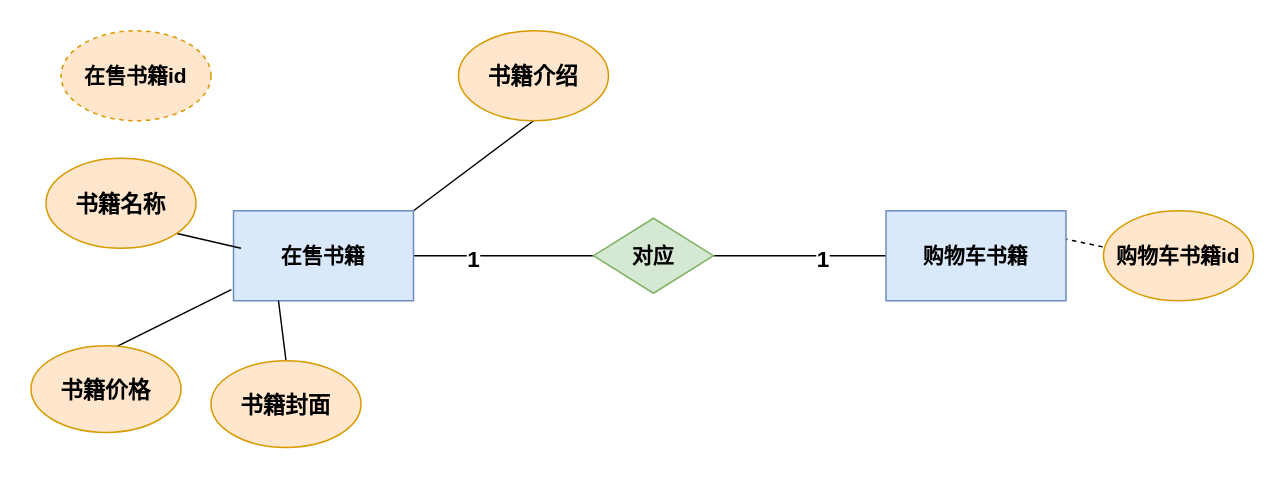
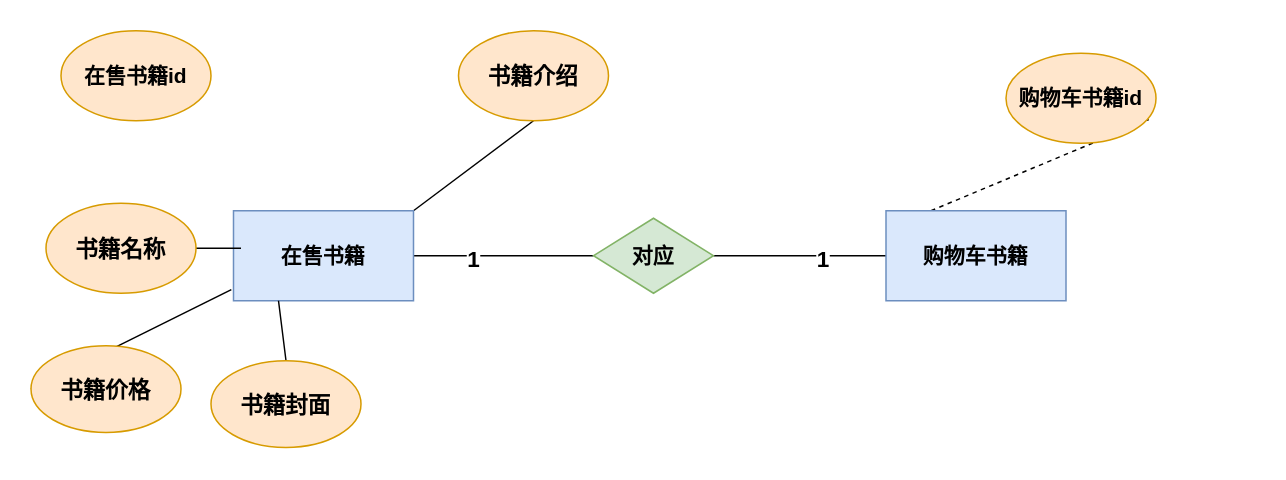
- <mxCell id="12" value="&lt;span style=&quot;font-size: 14px;&quot;&gt;&lt;b&gt;在售书籍id&lt;/b&gt;&lt;/span&gt;" style="ellipse;whiteSpace=wrap;html=1;fillColor=#ffe6cc;strokeColor=#d79b00;dashed=1;" vertex="1" parent="1"><mxGeometry x="40" y="20" width="100" height="60" as="geometry" /></mxCell>
+ <mxCell id="12" value="&lt;span style=&quot;font-size: 14px;&quot;&gt;&lt;b&gt;在售书籍id&lt;/b&gt;&lt;/span&gt;" style="ellipse;whiteSpace=wrap;html=1;fillColor=#ffe6cc;strokeColor=#d79b00;" vertex="1" parent="1"><mxGeometry x="40" y="20" width="100" height="60" as="geometry" /></mxCell>
- <mxCell id="15" value="&lt;font style=&quot;font-size: 15px;&quot;&gt;&lt;b&gt;书籍名称&lt;/b&gt;&lt;/font&gt;" style="ellipse;whiteSpace=wrap;html=1;fillColor=#ffe6cc;strokeColor=#d79b00;" vertex="1" parent="1"><mxGeometry x="30" y="105" width="100" height="60" as="geometry" /></mxCell>
+ <mxCell id="15" value="&lt;font style=&quot;font-size: 15px;&quot;&gt;&lt;b&gt;书籍名称&lt;/b&gt;&lt;/font&gt;" style="ellipse;whiteSpace=wrap;html=1;fillColor=#ffe6cc;strokeColor=#d79b00;" vertex="1" parent="1"><mxGeometry x="30" y="135" width="100" height="60" as="geometry" /></mxCell>
- <mxCell id="9" value="&lt;span style=&quot;font-size: 14px;&quot;&gt;&lt;b&gt;购物车书籍id&lt;/b&gt;&lt;/span&gt;" style="ellipse;whiteSpace=wrap;html=1;fillColor=#ffe6cc;strokeColor=#d79b00;" vertex="1" parent="1"><mxGeometry x="735" y="140" width="100" height="60" as="geometry" /></mxCell>
+ <mxCell id="9" value="&lt;span style=&quot;font-size: 14px;&quot;&gt;&lt;b&gt;购物车书籍id&lt;/b&gt;&lt;/span&gt;" style="ellipse;whiteSpace=wrap;html=1;fillColor=#ffe6cc;strokeColor=#d79b00;" vertex="1" parent="1"><mxGeometry x="670" y="35" width="100" height="60" as="geometry" /></mxCell>
